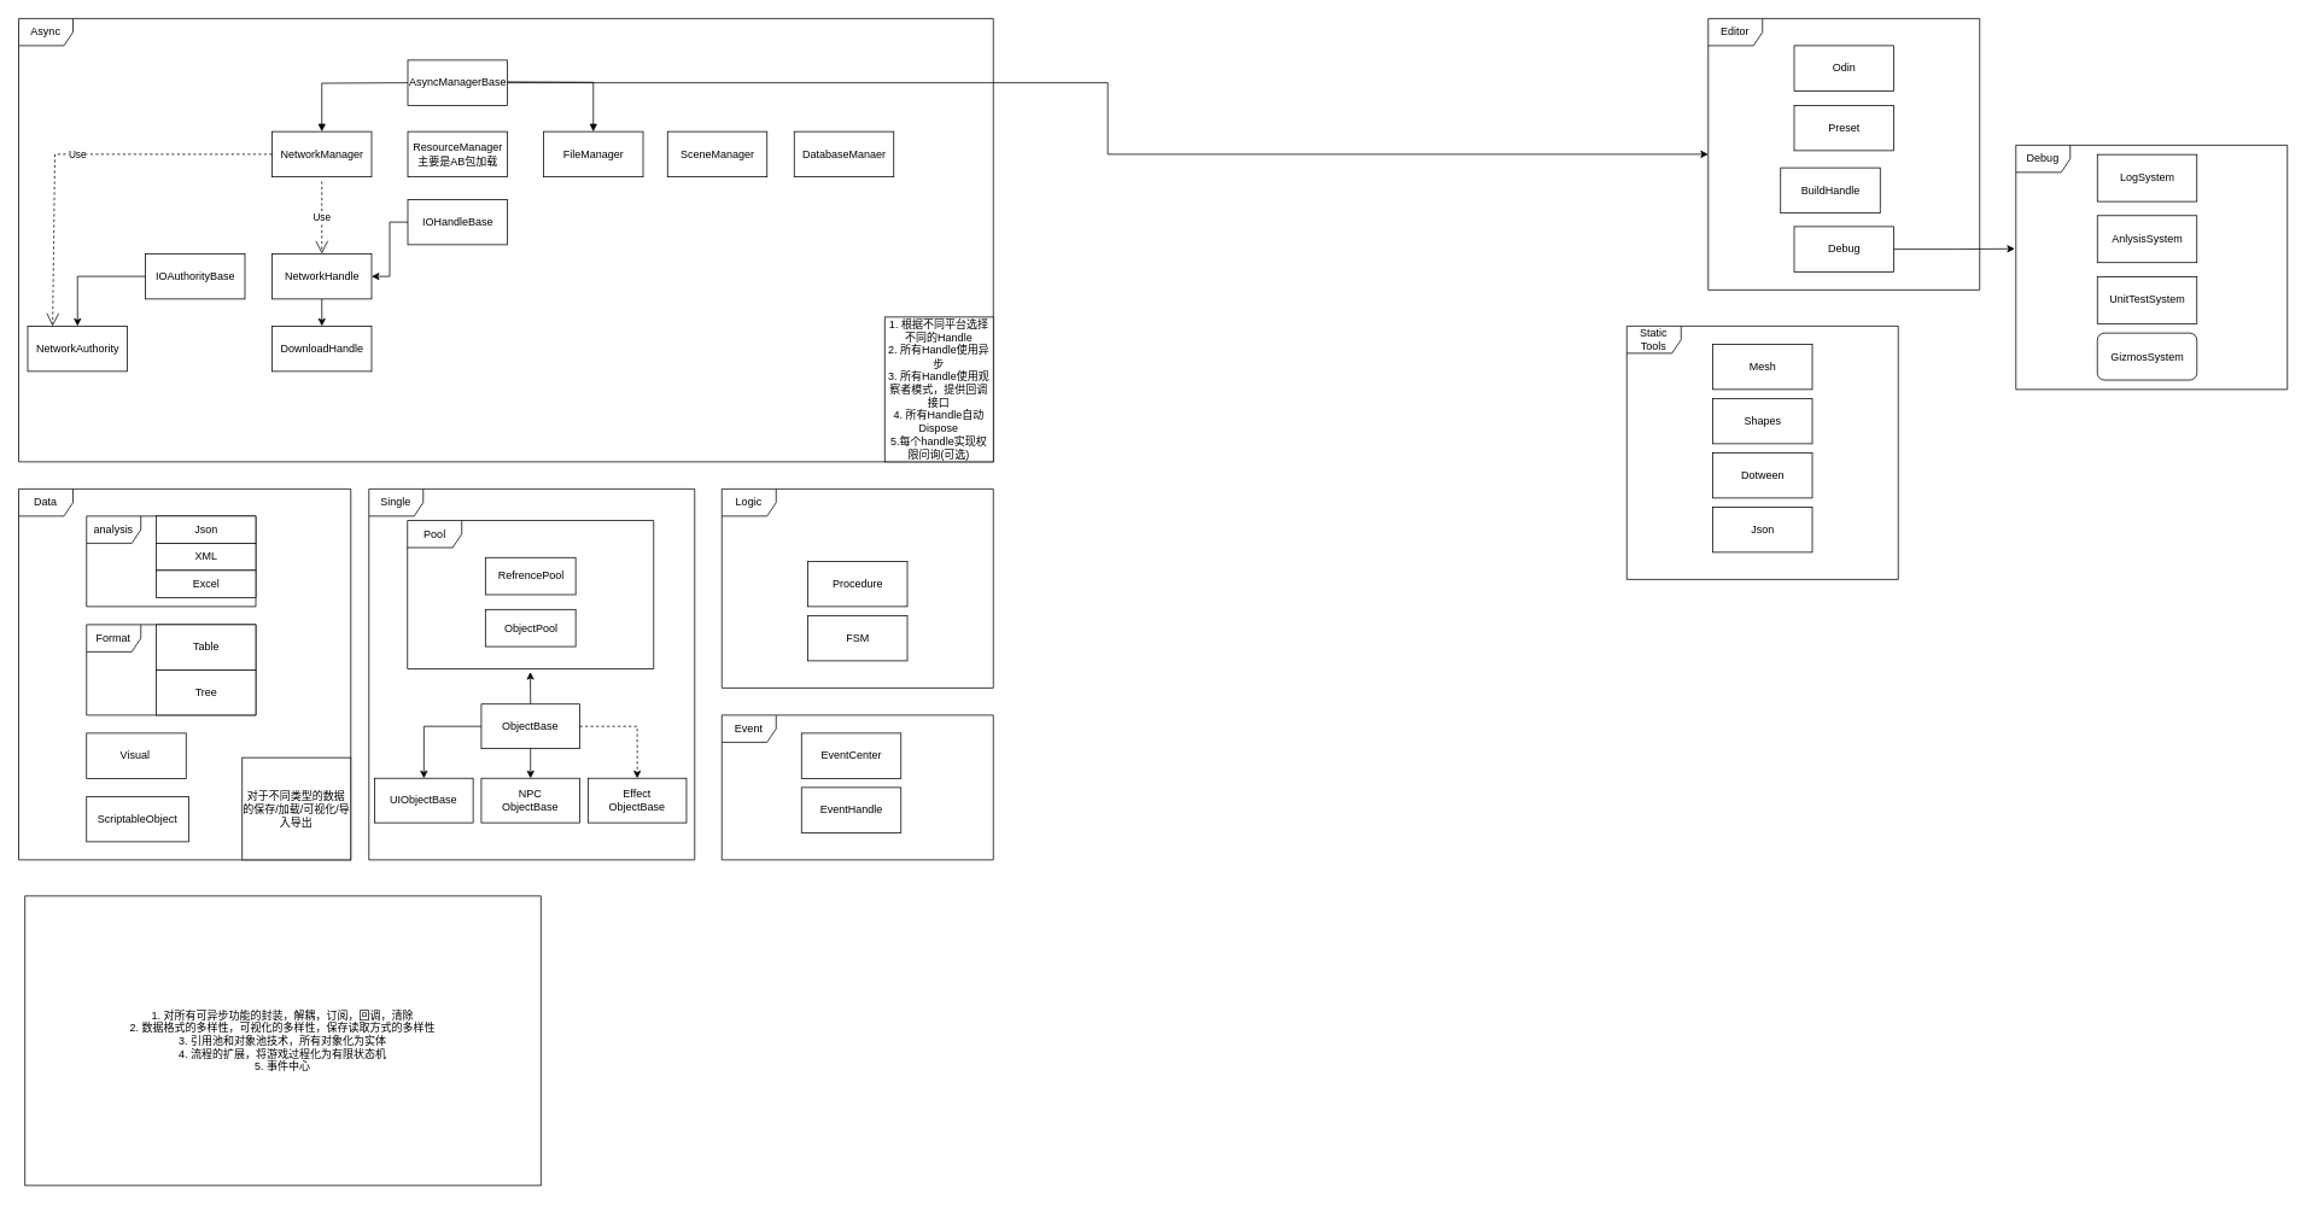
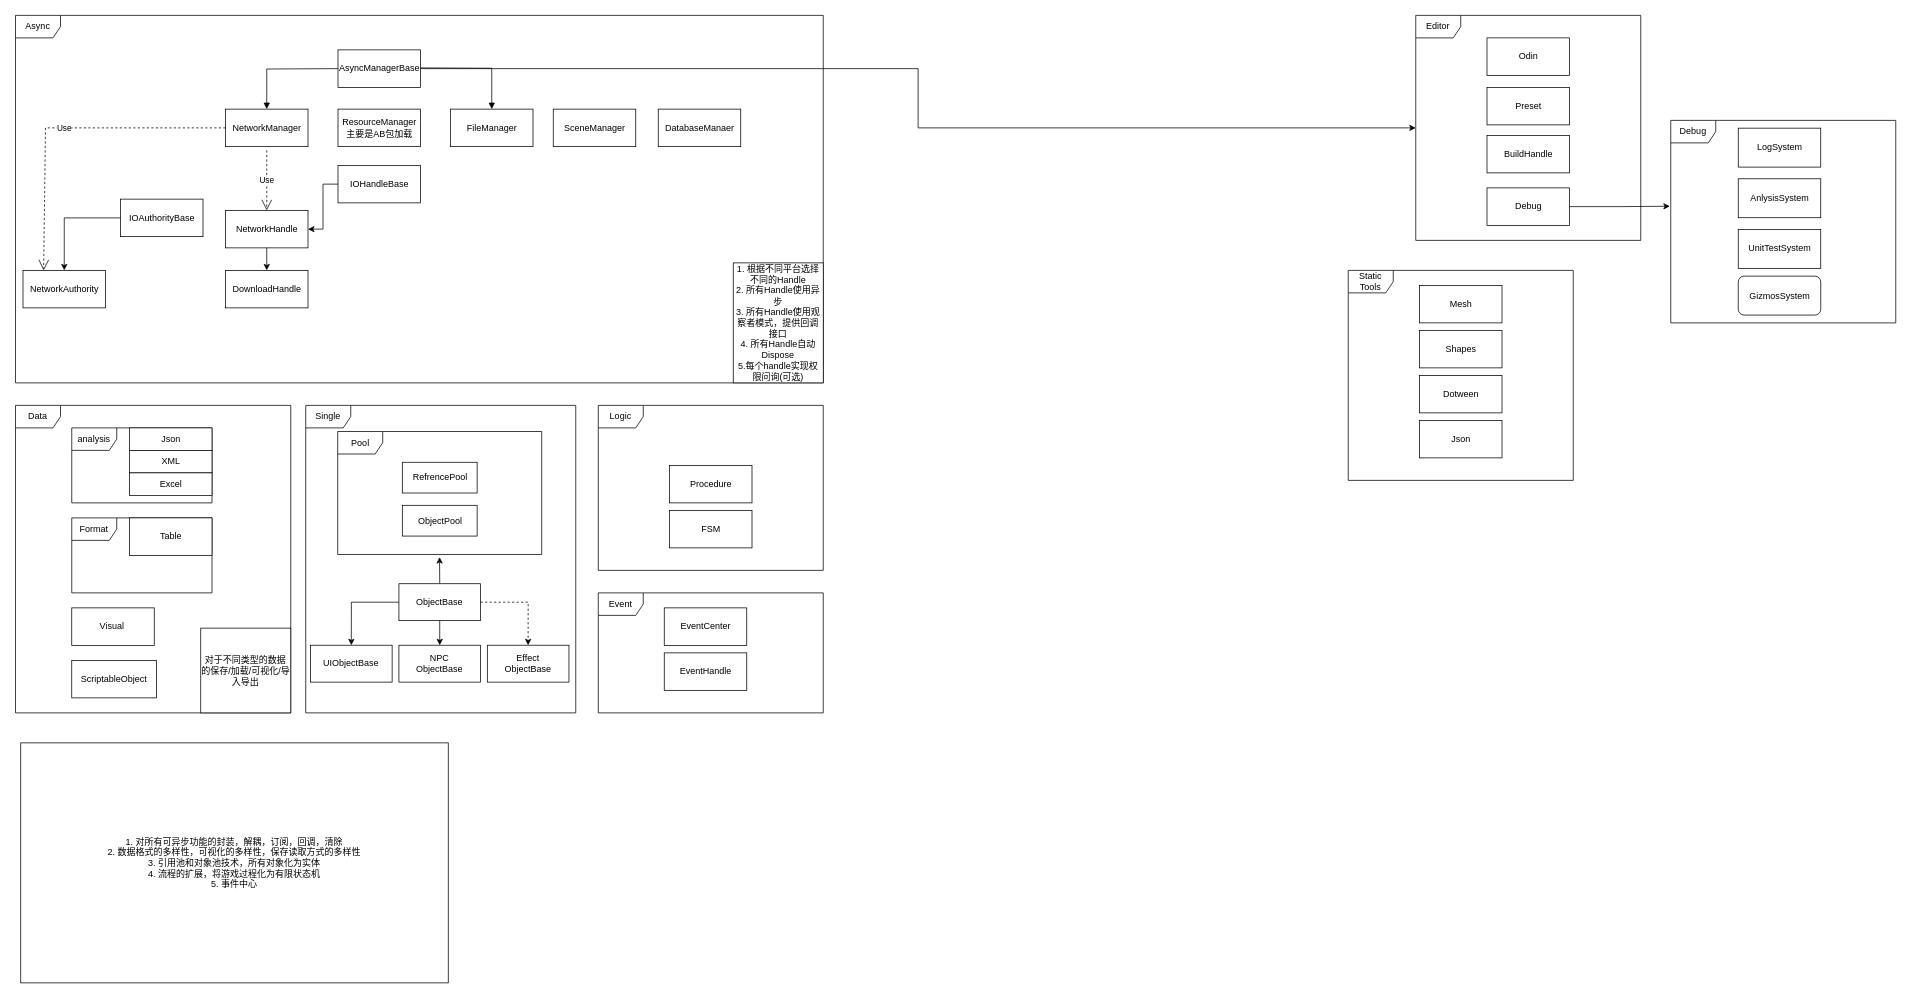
- <mxCell id="11" value="BuildHandle" style="html=1;" parent="1" vertex="1"><mxGeometry x="1967" y="185" width="110" height="50" as="geometry" /></mxCell>
+ <mxCell id="11" value="BuildHandle" style="html=1;" parent="1" vertex="1"><mxGeometry x="1982" y="180" width="110" height="50" as="geometry" /></mxCell>
- <mxCell id="53" value="IOAuthorityBase" style="html=1;" parent="1" vertex="1"><mxGeometry x="160" y="280" width="110" height="50" as="geometry" /></mxCell>
+ <mxCell id="53" value="IOAuthorityBase" style="html=1;" parent="1" vertex="1"><mxGeometry x="160" y="265" width="110" height="50" as="geometry" /></mxCell>
- <mxCell id="26" value="Tree" style="html=1;" parent="1" vertex="1"><mxGeometry x="172" y="740" width="110" height="50" as="geometry" /></mxCell>
